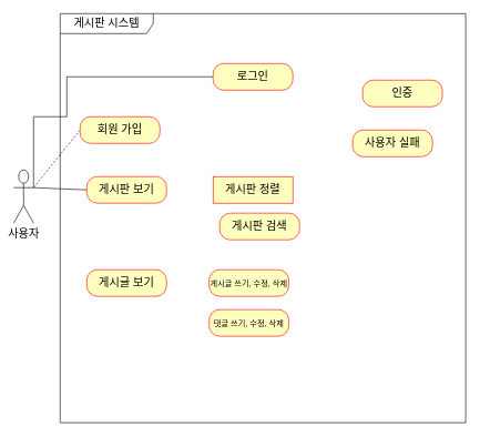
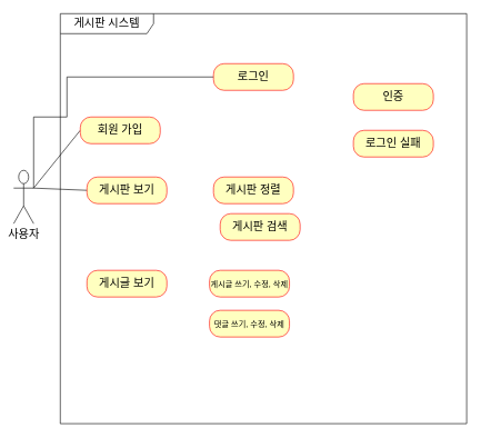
- <mxCell id="11" value="인증" style="rounded=1;whiteSpace=wrap;html=1;arcSize=40;fontColor=#000000;fillColor=#ffffc0;strokeColor=#ff0000;fontSize=17;" vertex="1" parent="1"><mxGeometry x="545" y="120" width="120" height="40" as="geometry" /></mxCell>
+ <mxCell id="11" value="인증" style="rounded=1;whiteSpace=wrap;html=1;arcSize=40;fontColor=#000000;fillColor=#ffffc0;strokeColor=#ff0000;fontSize=17;" vertex="1" parent="1"><mxGeometry x="530" y="125" width="120" height="40" as="geometry" /></mxCell>
- <mxCell id="12" value="사용자 실패" style="rounded=1;whiteSpace=wrap;html=1;arcSize=40;fontColor=#000000;fillColor=#ffffc0;strokeColor=#ff0000;fontSize=17;" vertex="1" parent="1"><mxGeometry x="530" y="195" width="120" height="40" as="geometry" /></mxCell>
+ <mxCell id="12" value="로그인 실패" style="rounded=1;whiteSpace=wrap;html=1;arcSize=40;fontColor=#000000;fillColor=#ffffc0;strokeColor=#ff0000;fontSize=17;" vertex="1" parent="1"><mxGeometry x="530" y="195" width="120" height="40" as="geometry" /></mxCell>
- <mxCell id="4" style="rounded=0;orthogonalLoop=1;jettySize=auto;html=1;entryX=1;entryY=0.333;entryDx=0;entryDy=0;entryPerimeter=0;fontSize=12;exitX=0;exitY=0.5;exitDx=0;exitDy=0;endArrow=none;endFill=0;dashed=1;" edge="1" parent="1" source="5" target="2"><mxGeometry relative="1" as="geometry" /></mxCell>
+ <mxCell id="4" style="rounded=0;orthogonalLoop=1;jettySize=auto;html=1;entryX=1;entryY=0.333;entryDx=0;entryDy=0;entryPerimeter=0;fontSize=12;exitX=0;exitY=0.5;exitDx=0;exitDy=0;endArrow=none;endFill=0;" edge="1" parent="1" source="5" target="2"><mxGeometry relative="1" as="geometry" /></mxCell>
- <mxCell id="13" value="게시판 정렬" style="whiteSpace=wrap;html=1;arcSize=40;fontColor=#000000;fillColor=#ffffc0;strokeColor=#ff0000;fontSize=17;rounded=0;" vertex="1" parent="1"><mxGeometry x="320" y="265" width="120" height="40" as="geometry" /></mxCell>
+ <mxCell id="13" value="게시판 정렬" style="rounded=1;whiteSpace=wrap;html=1;arcSize=40;fontColor=#000000;fillColor=#ffffc0;strokeColor=#ff0000;fontSize=17;" vertex="1" parent="1"><mxGeometry x="320" y="265" width="120" height="40" as="geometry" /></mxCell>
